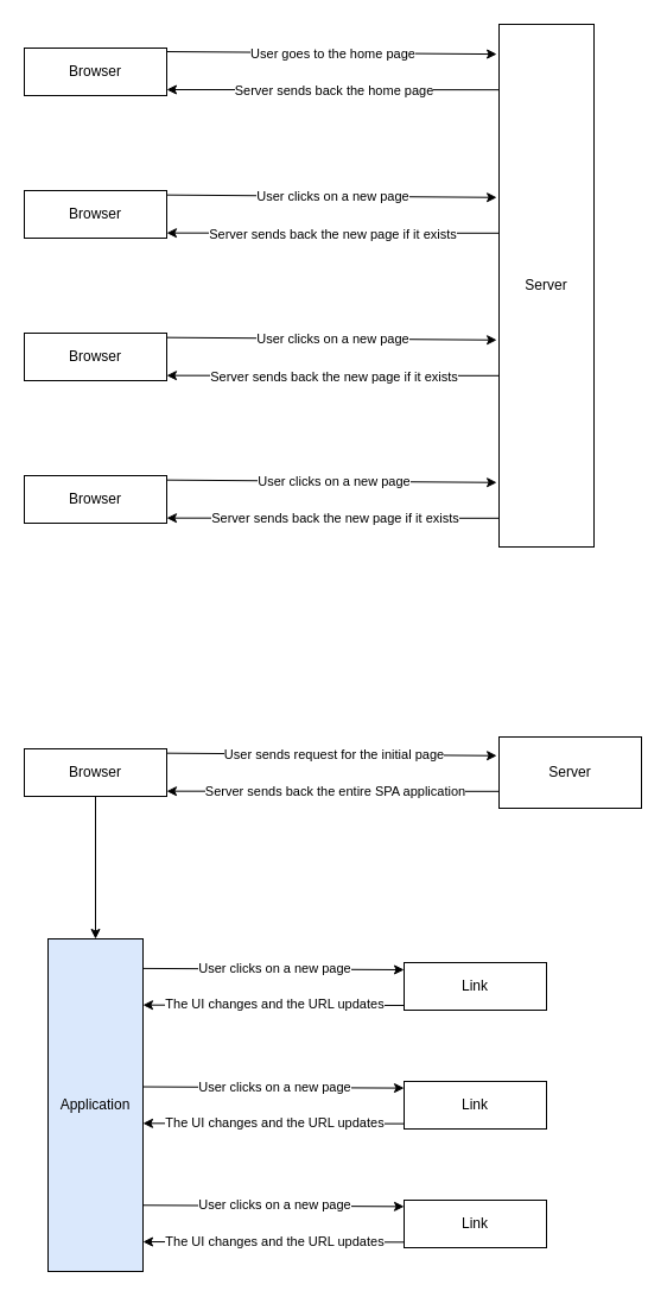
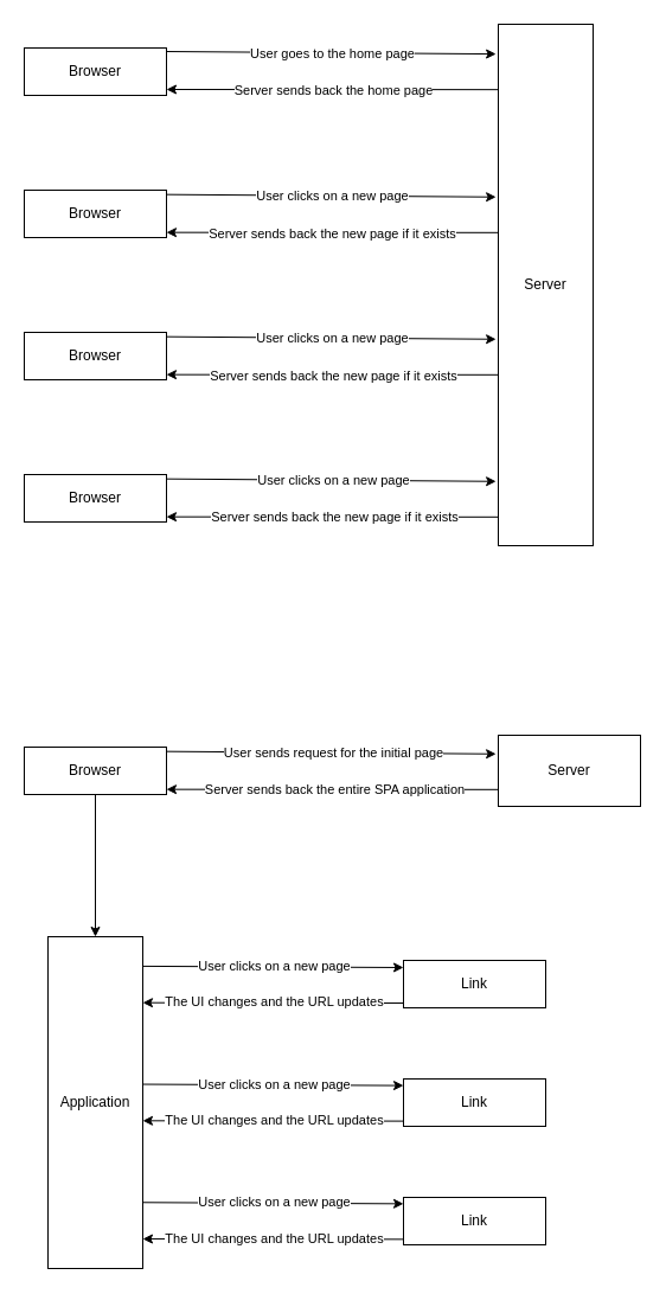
- <mxCell id="29" value="Application" style="rounded=0;whiteSpace=wrap;html=1;fillColor=#dae8fc;" vertex="1" parent="1"><mxGeometry x="40" y="790" width="80" height="280" as="geometry" /></mxCell>
+ <mxCell id="29" value="Application" style="rounded=0;whiteSpace=wrap;html=1;" vertex="1" parent="1"><mxGeometry x="40" y="790" width="80" height="280" as="geometry" /></mxCell>
